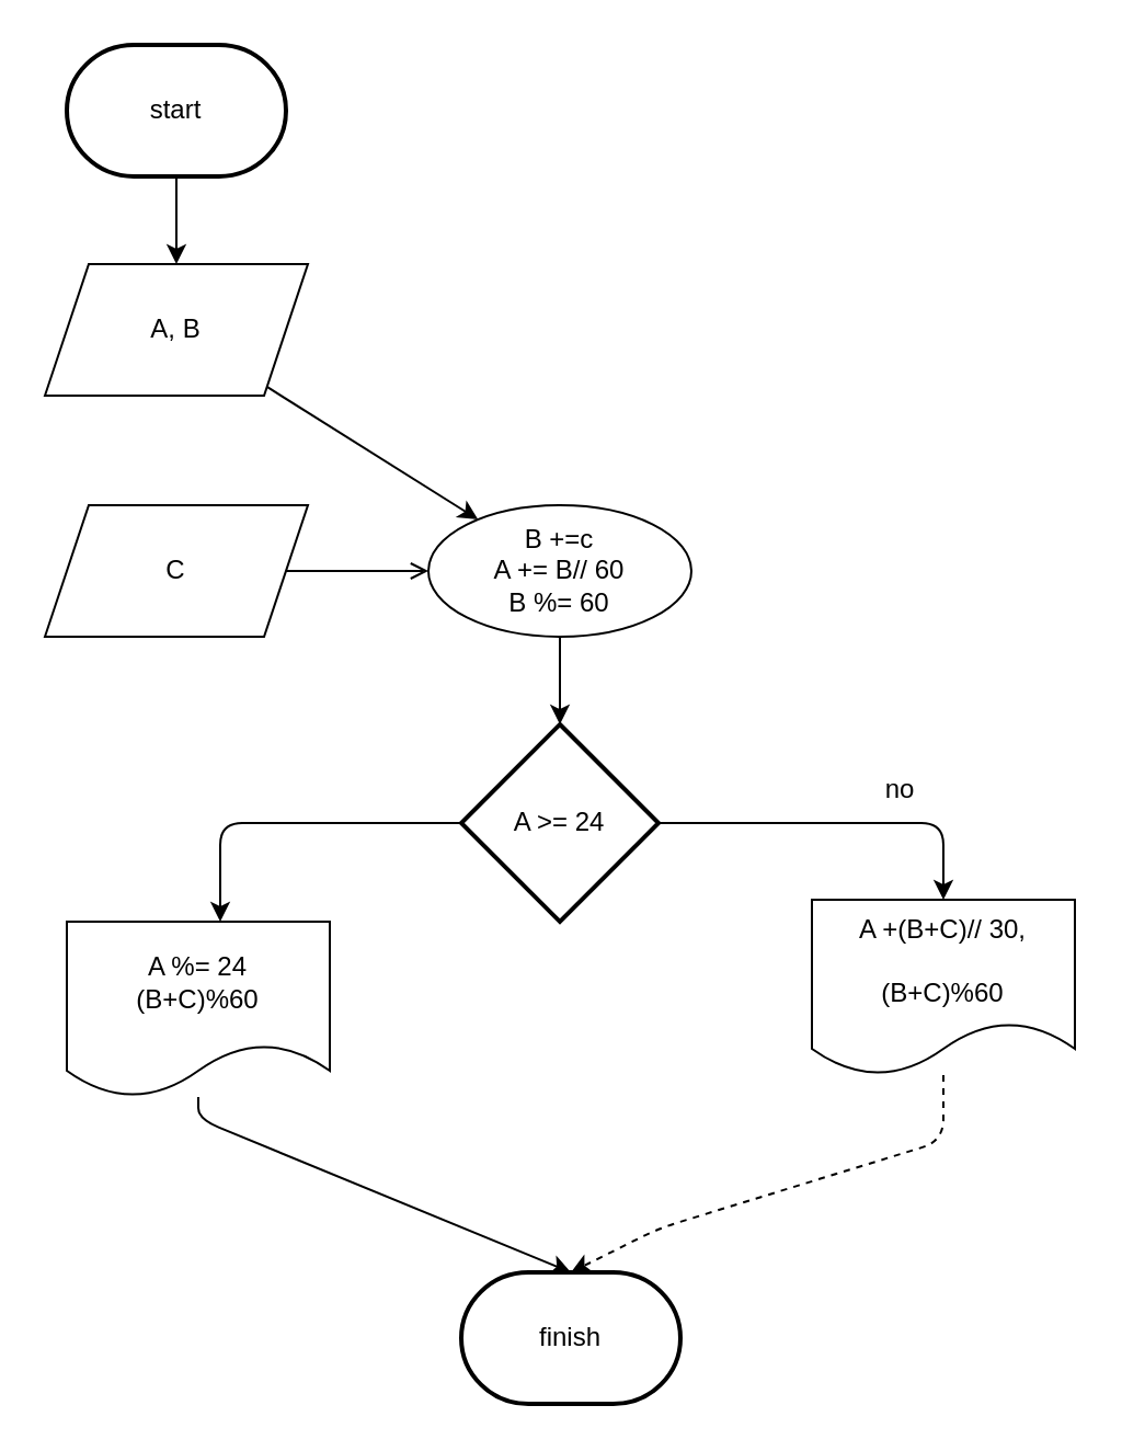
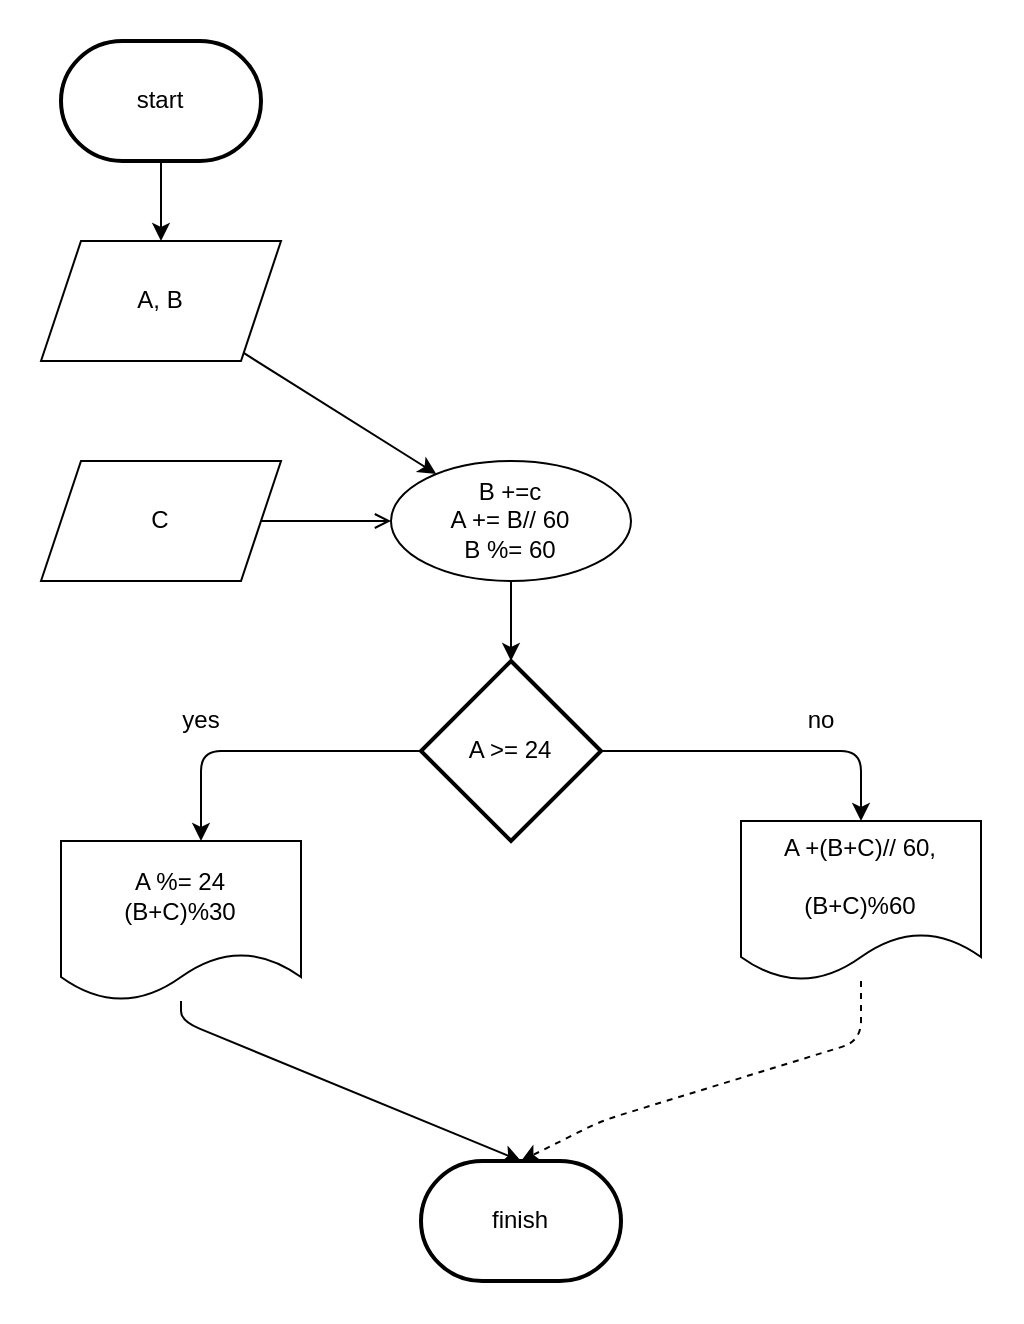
+ <mxCell id="18" value="yes" style="text;html=1;align=center;verticalAlign=middle;resizable=0;points=[];autosize=1;strokeColor=none;fillColor=none;" vertex="1" parent="1"><mxGeometry x="85" y="350" width="30" height="20" as="geometry" /></mxCell>
- <mxCell id="16" value="A +(B+C)// 30,&lt;br&gt;&lt;br&gt;(B+C)%60" style="shape=document;whiteSpace=wrap;html=1;boundedLbl=1;" vertex="1" parent="1"><mxGeometry x="370" y="410" width="120" height="80" as="geometry" /></mxCell>
+ <mxCell id="16" value="A +(B+C)// 60,&lt;br&gt;&lt;br&gt;(B+C)%60" style="shape=document;whiteSpace=wrap;html=1;boundedLbl=1;" vertex="1" parent="1"><mxGeometry x="370" y="410" width="120" height="80" as="geometry" /></mxCell>
- <mxCell id="14" value="A %= 24&lt;br&gt;(B+C)%60" style="shape=document;whiteSpace=wrap;html=1;boundedLbl=1;" vertex="1" parent="1"><mxGeometry x="30" y="420" width="120" height="80" as="geometry" /></mxCell>
+ <mxCell id="14" value="A %= 24&lt;br&gt;(B+C)%30" style="shape=document;whiteSpace=wrap;html=1;boundedLbl=1;" vertex="1" parent="1"><mxGeometry x="30" y="420" width="120" height="80" as="geometry" /></mxCell>
